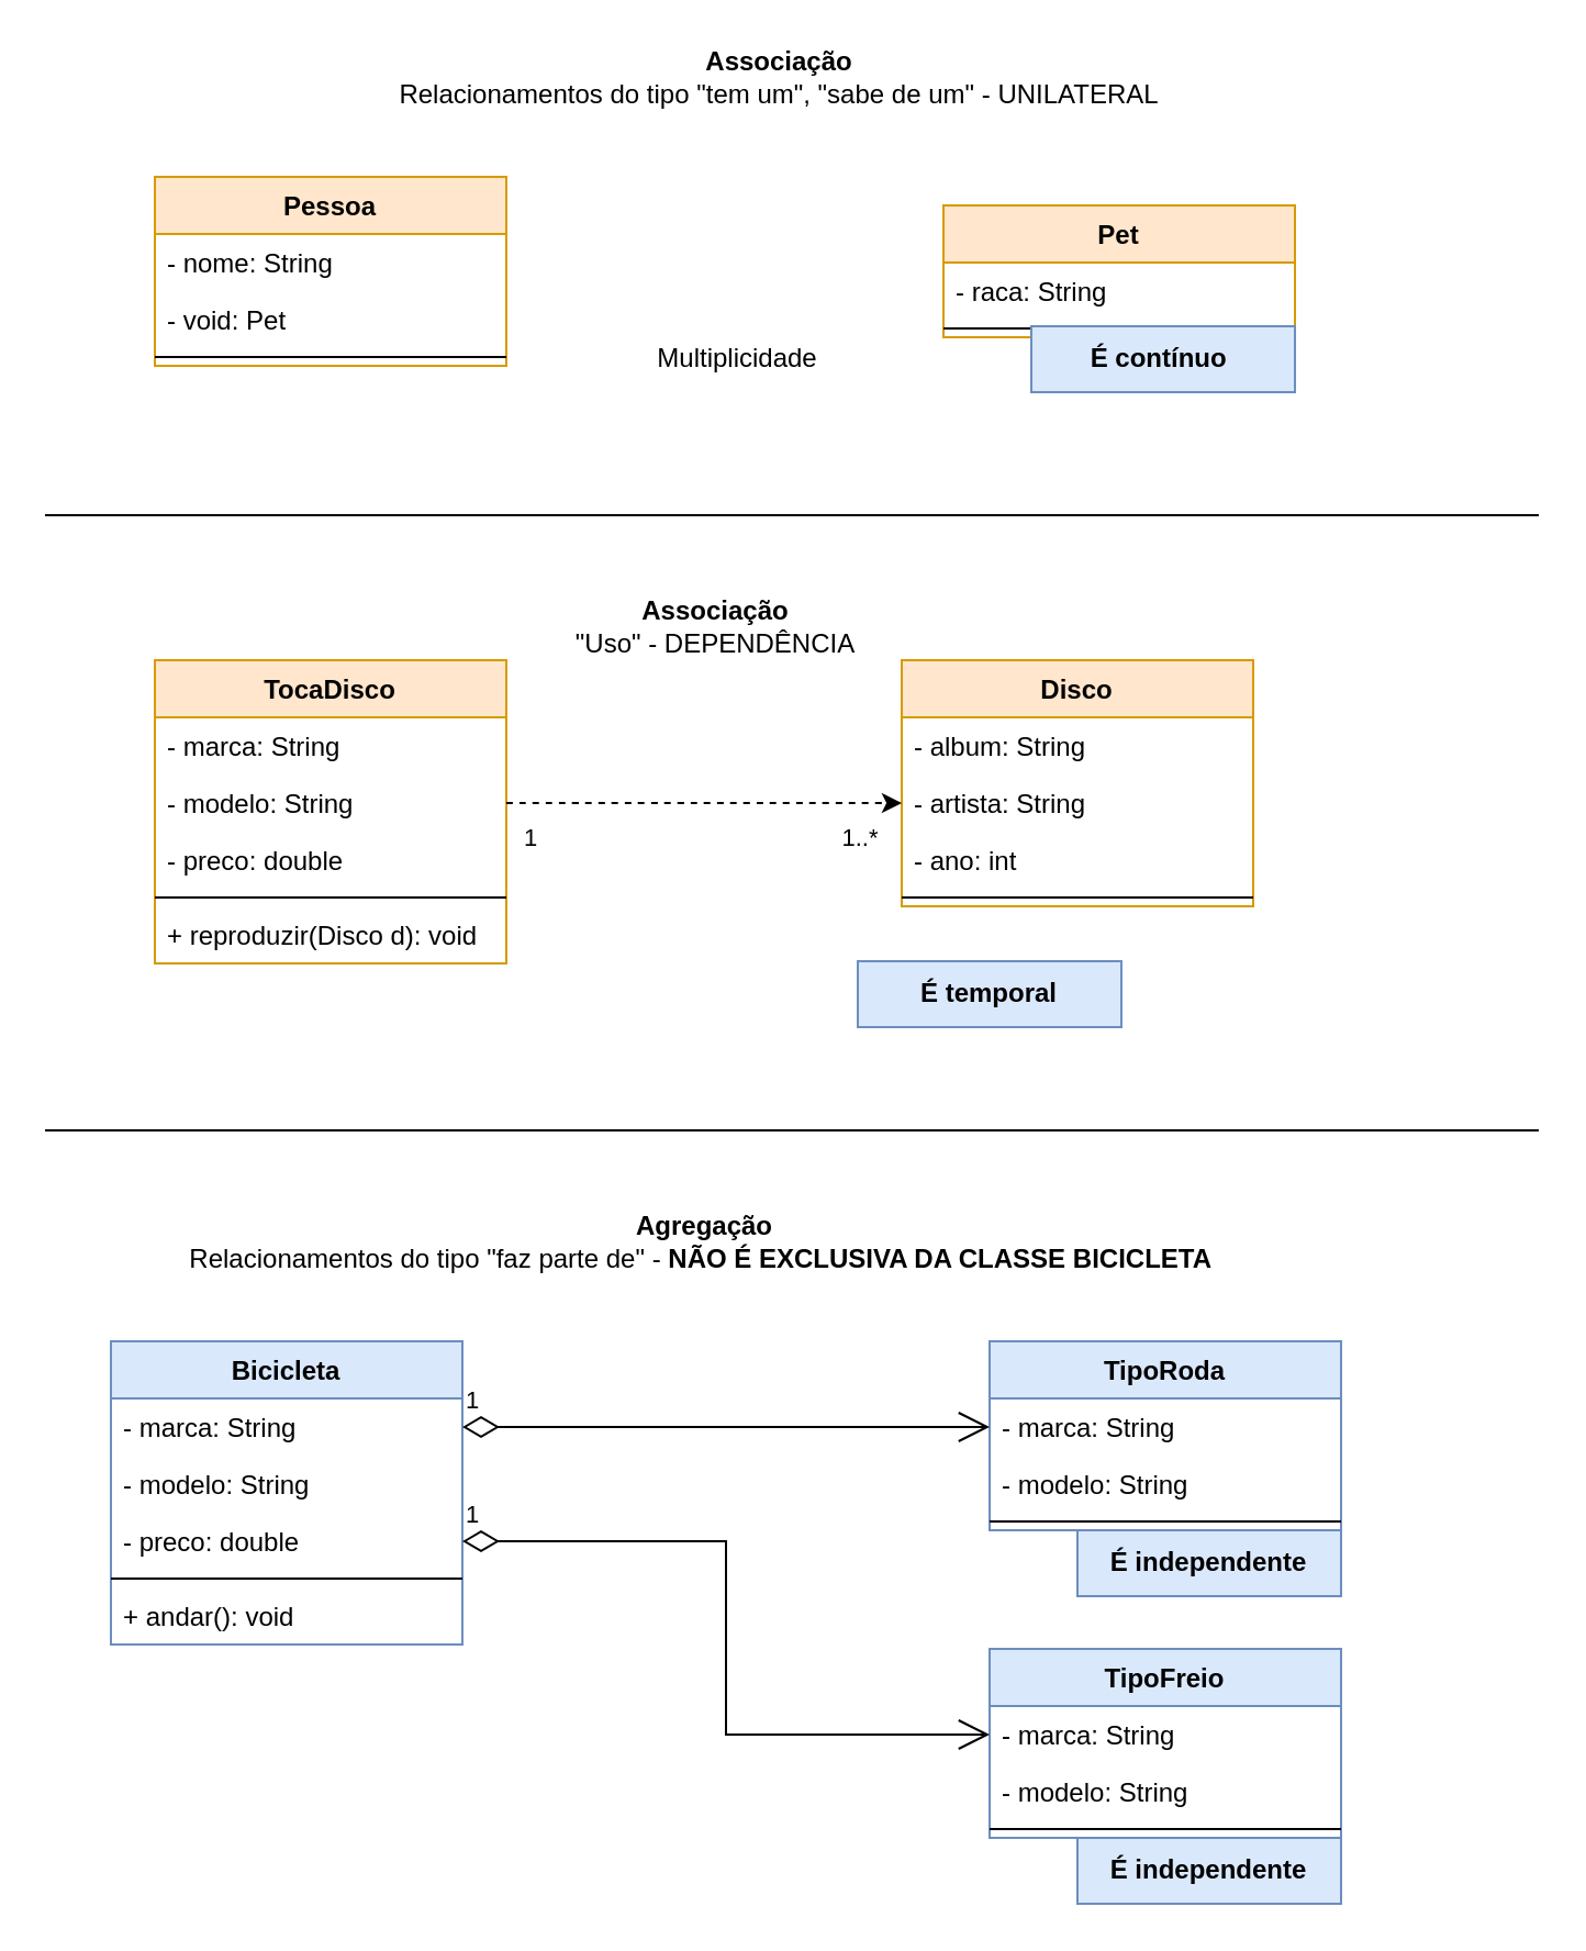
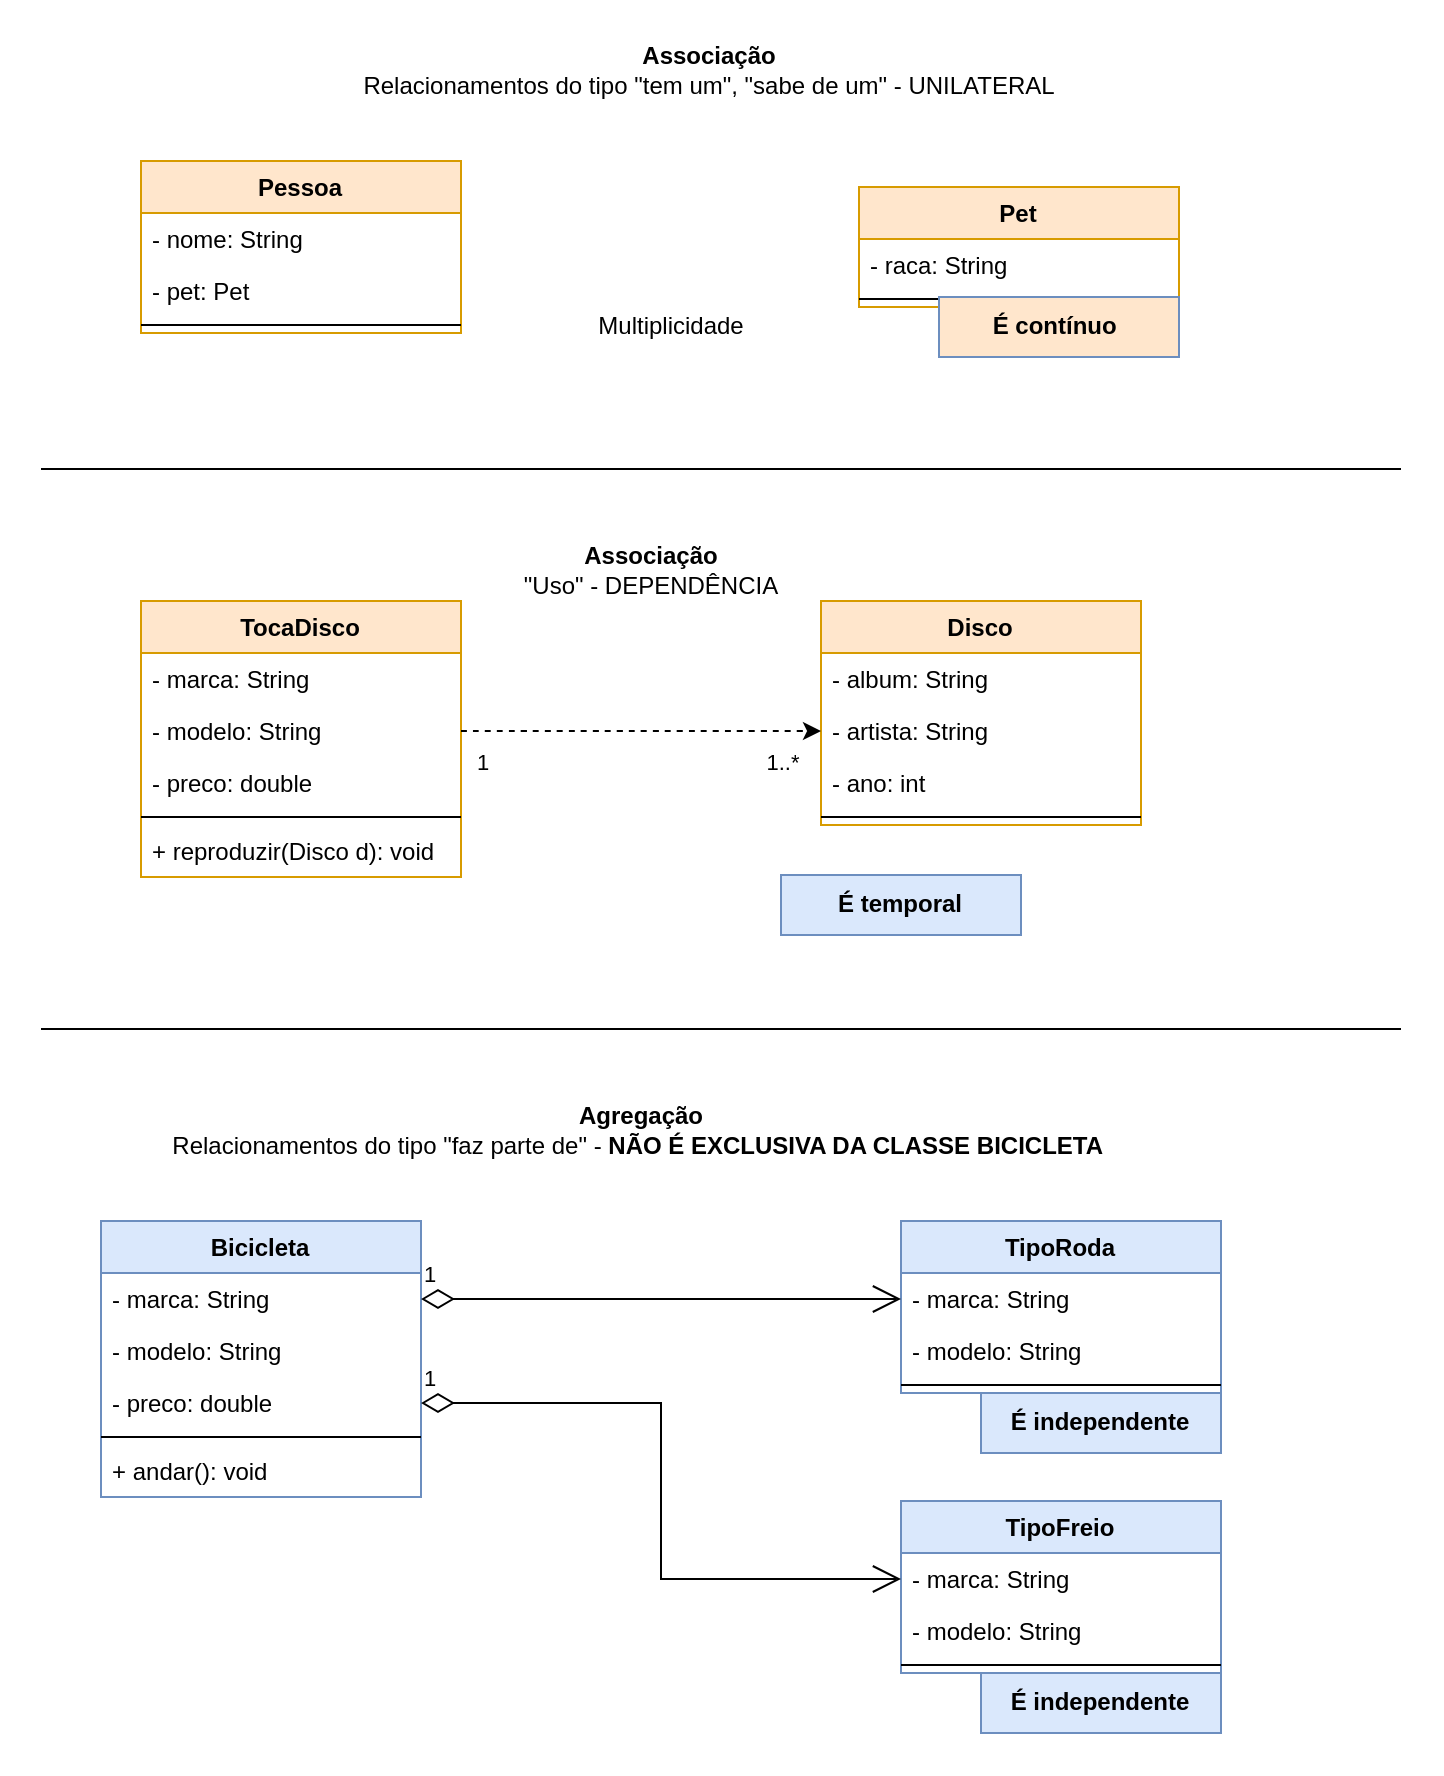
- <mxCell id="4" value="- void: Pet" style="text;strokeColor=none;fillColor=none;align=left;verticalAlign=top;spacingLeft=4;spacingRight=4;overflow=hidden;rotatable=0;points=[[0,0.5],[1,0.5]];portConstraint=eastwest;" vertex="1" parent="2"><mxGeometry y="52" width="160" height="26" as="geometry" /></mxCell>
+ <mxCell id="4" value="- pet: Pet" style="text;strokeColor=none;fillColor=none;align=left;verticalAlign=top;spacingLeft=4;spacingRight=4;overflow=hidden;rotatable=0;points=[[0,0.5],[1,0.5]];portConstraint=eastwest;" vertex="1" parent="2"><mxGeometry y="52" width="160" height="26" as="geometry" /></mxCell>
- <mxCell id="26" value="&lt;b&gt;É contínuo&amp;nbsp;&lt;/b&gt;" style="whiteSpace=wrap;html=1;sketch=0;fillColor=#dae8fc;strokeColor=#6c8ebf;" vertex="1" parent="1"><mxGeometry x="469" y="148" width="120" height="30" as="geometry" /></mxCell>
+ <mxCell id="26" value="&lt;b&gt;É contínuo&amp;nbsp;&lt;/b&gt;" style="whiteSpace=wrap;html=1;sketch=0;fillColor=#ffe6cc;strokeColor=#6c8ebf;" vertex="1" parent="1"><mxGeometry x="469" y="148" width="120" height="30" as="geometry" /></mxCell>
